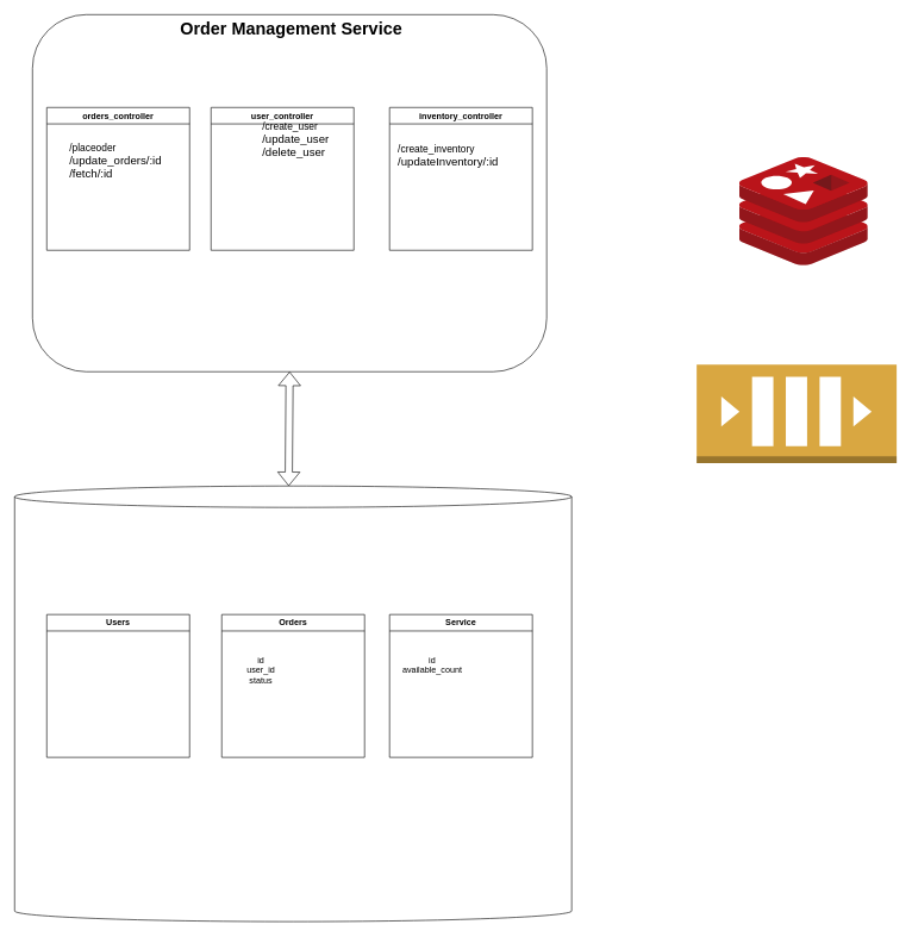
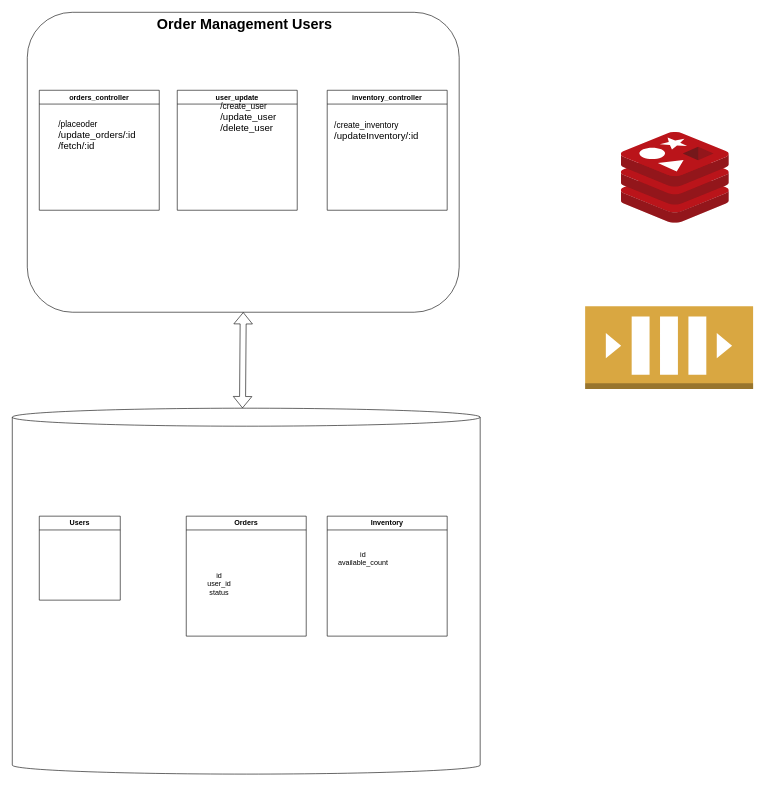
- <mxCell id="9" value="&lt;h1 style=&quot;margin-top: 0px;&quot;&gt;Order Management Service&lt;/h1&gt;&lt;p style=&quot;&quot;&gt;&lt;br&gt;&lt;/p&gt;" style="text;html=1;whiteSpace=wrap;overflow=hidden;rounded=0;align=center;" vertex="1" parent="1"><mxGeometry x="225" y="20" width="365" height="50" as="geometry" /></mxCell>
+ <mxCell id="9" value="&lt;h1 style=&quot;margin-top: 0px;&quot;&gt;Order Management Users&lt;/h1&gt;&lt;p style=&quot;&quot;&gt;&lt;br&gt;&lt;/p&gt;" style="text;html=1;whiteSpace=wrap;overflow=hidden;rounded=0;align=center;" vertex="1" parent="1"><mxGeometry x="225" y="20" width="365" height="50" as="geometry" /></mxCell>
- <mxCell id="15" value="user_controller" style="swimlane;whiteSpace=wrap;html=1;" vertex="1" parent="1"><mxGeometry x="295" y="150" width="200" height="200" as="geometry" /></mxCell>
+ <mxCell id="15" value="user_update" style="swimlane;whiteSpace=wrap;html=1;" vertex="1" parent="1"><mxGeometry x="295" y="150" width="200" height="200" as="geometry" /></mxCell>
- <mxCell id="5" value="Service" style="swimlane;whiteSpace=wrap;html=1;" vertex="1" parent="1"><mxGeometry x="545" y="860" width="200" height="200" as="geometry" /></mxCell>
+ <mxCell id="5" value="Inventory" style="swimlane;whiteSpace=wrap;html=1;" vertex="1" parent="1"><mxGeometry x="545" y="860" width="200" height="200" as="geometry" /></mxCell>
- <mxCell id="4" value="id&lt;div&gt;user_id&lt;/div&gt;&lt;div&gt;status&lt;/div&gt;&lt;div&gt;&lt;br&gt;&lt;/div&gt;" style="text;html=1;align=center;verticalAlign=middle;whiteSpace=wrap;rounded=0;" vertex="1" parent="3"><mxGeometry x="25" y="70" width="60" height="30" as="geometry" /></mxCell>
+ <mxCell id="4" value="id&lt;div&gt;user_id&lt;/div&gt;&lt;div&gt;status&lt;/div&gt;&lt;div&gt;&lt;br&gt;&lt;/div&gt;" style="text;html=1;align=center;verticalAlign=middle;whiteSpace=wrap;rounded=0;" vertex="1" parent="3"><mxGeometry x="25" y="105" width="60" height="30" as="geometry" /></mxCell>
- <mxCell id="7" value="Users" style="swimlane;whiteSpace=wrap;html=1;" vertex="1" parent="1"><mxGeometry x="65" y="860" width="200" height="200" as="geometry" /></mxCell>
+ <mxCell id="7" value="Users" style="swimlane;whiteSpace=wrap;html=1;" vertex="1" parent="1"><mxGeometry x="65" y="860" width="135" height="140" as="geometry" /></mxCell>
